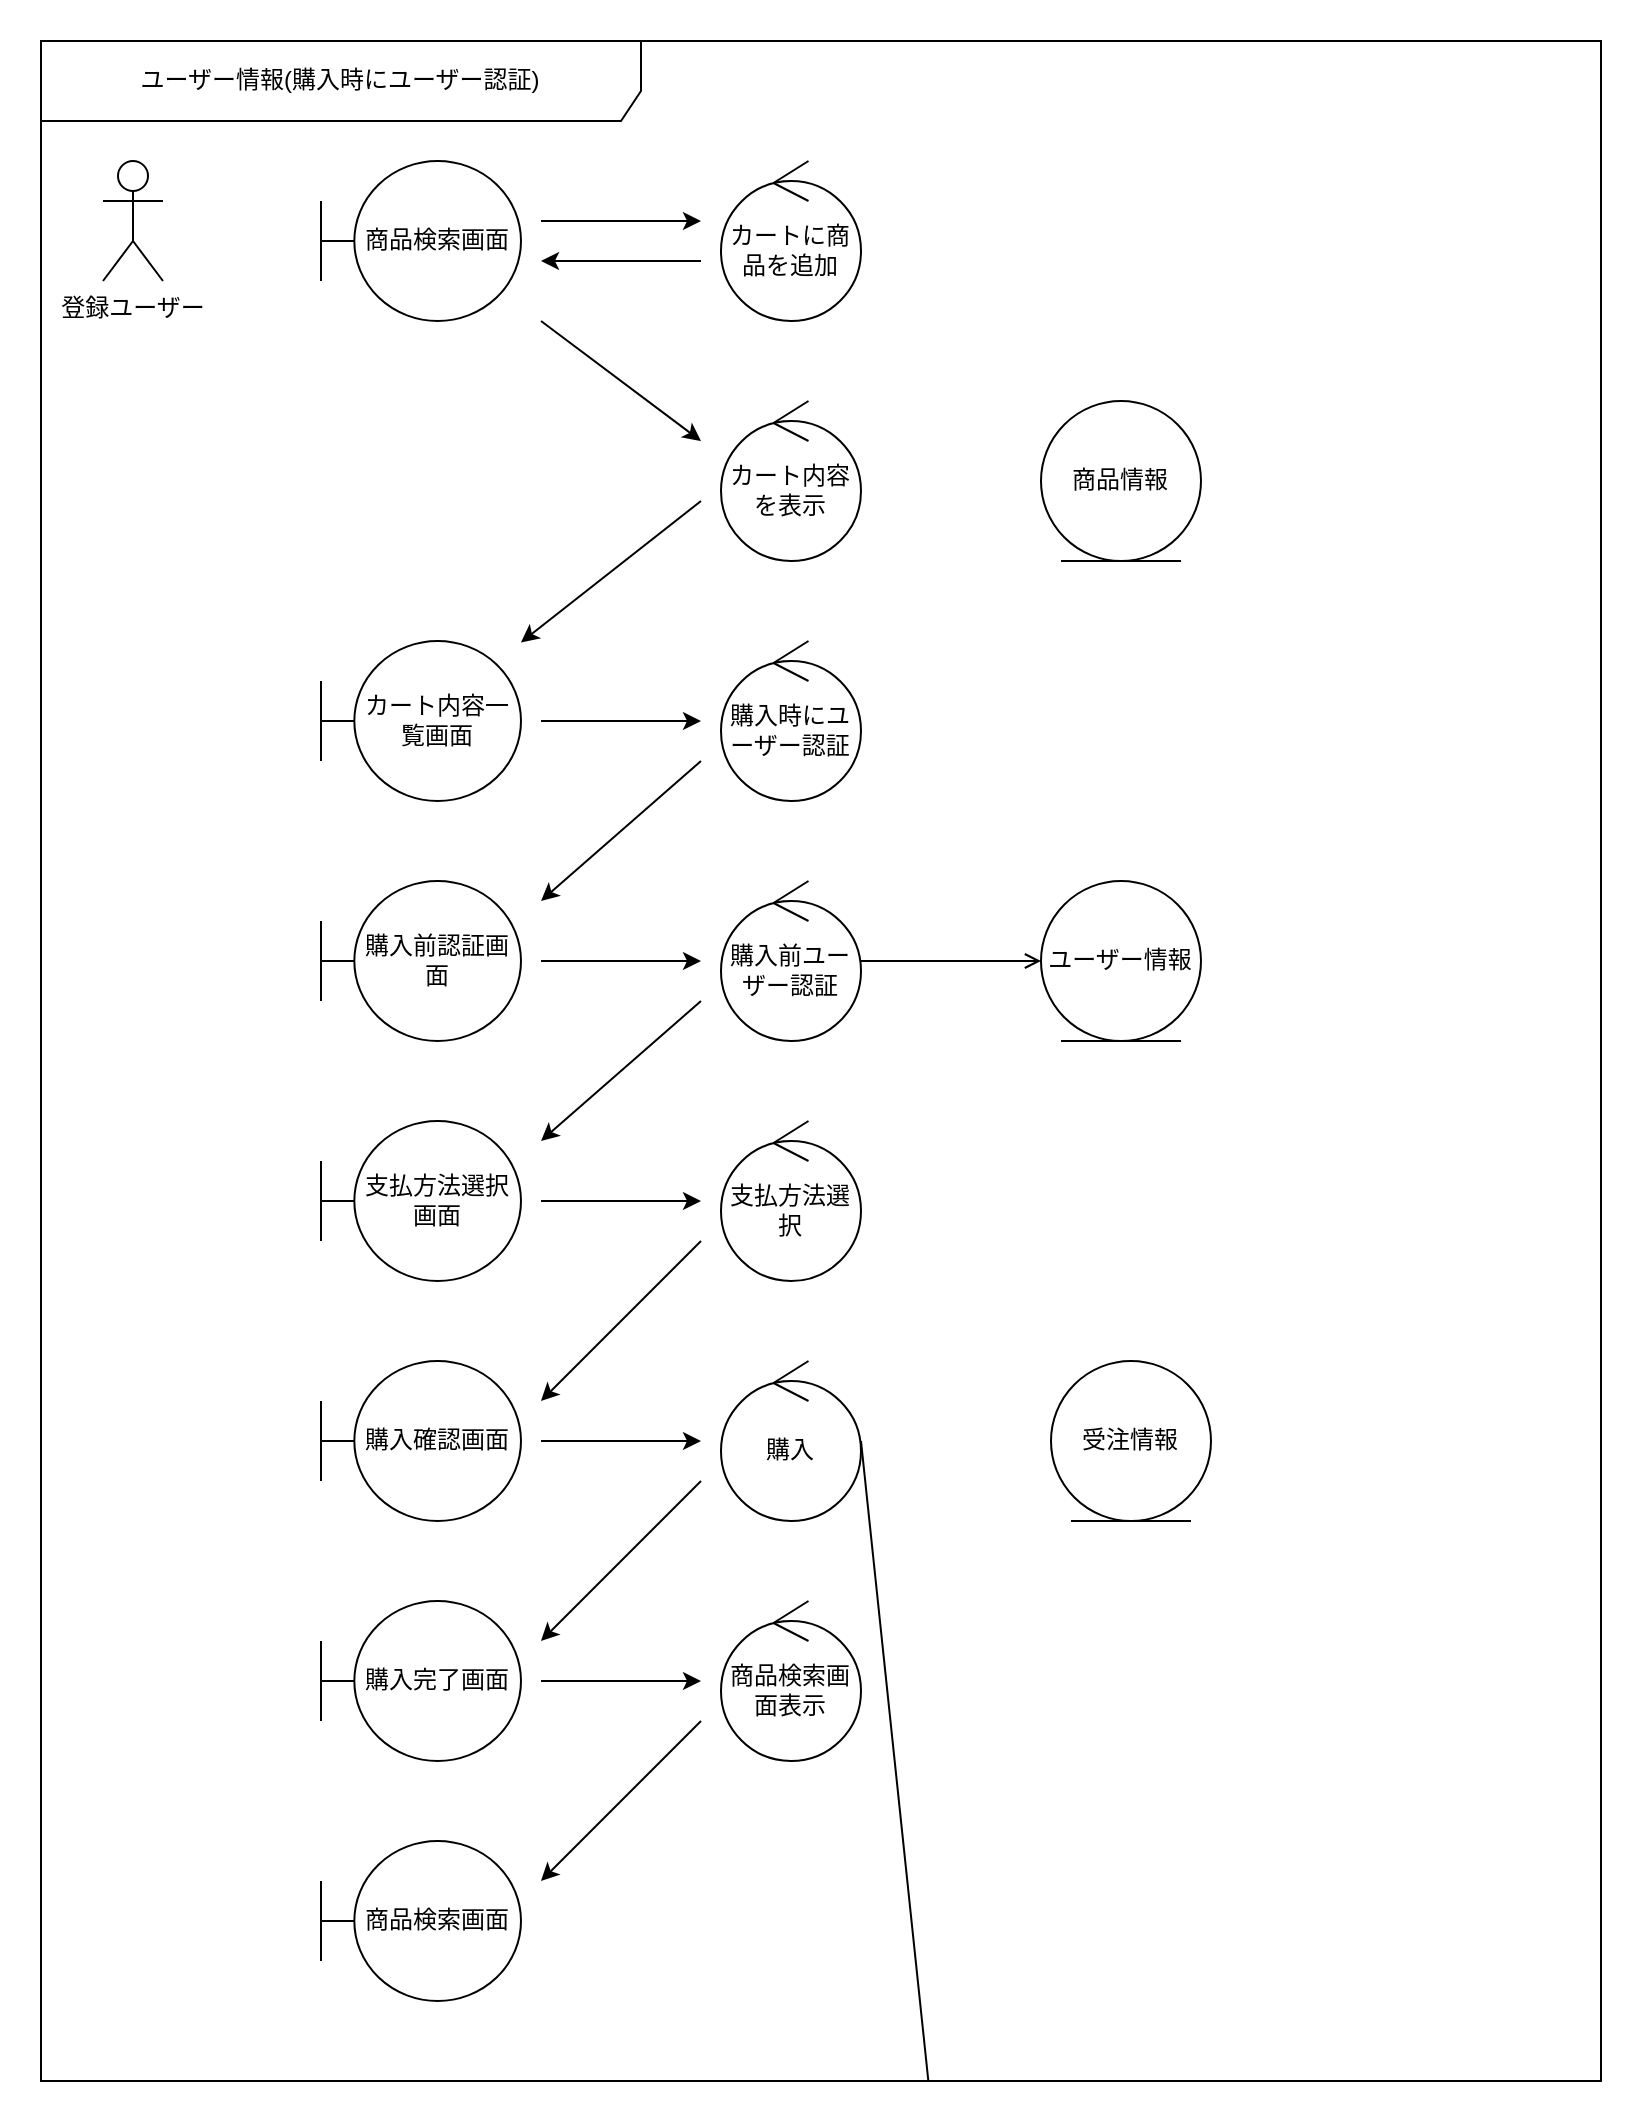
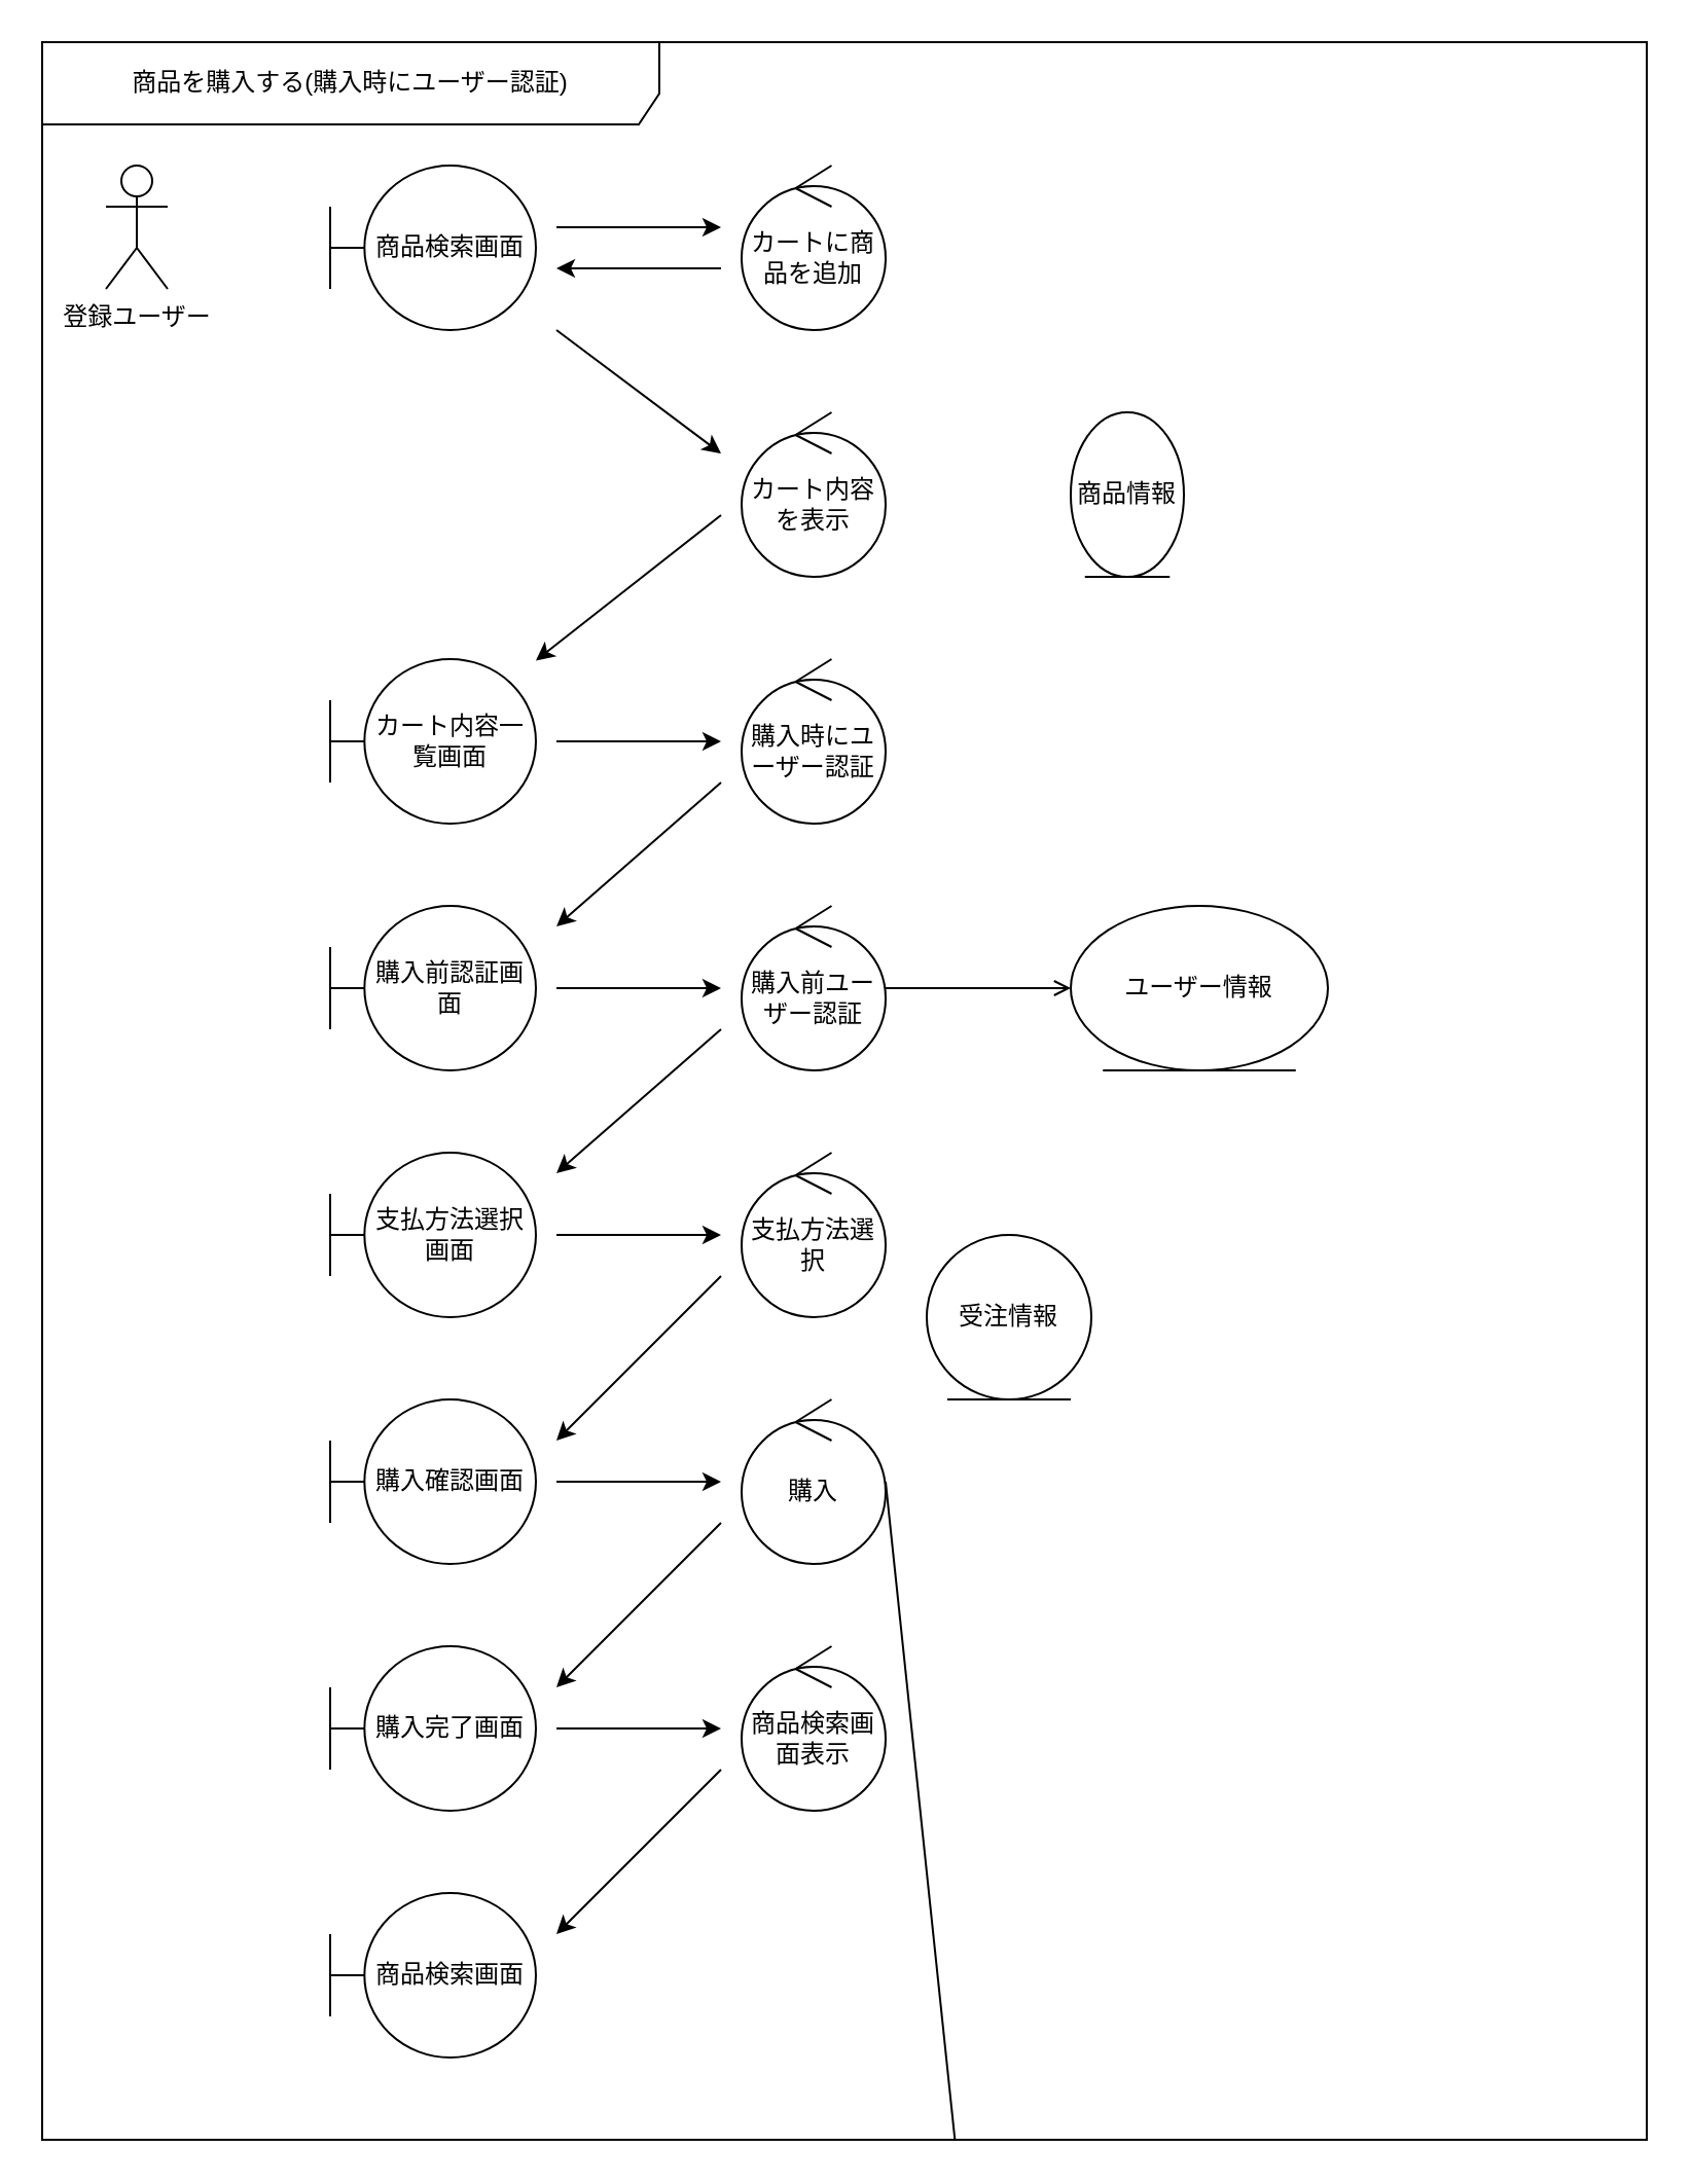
- <mxCell id="2" value="ユーザー情報(購入時にユーザー認証)" style="shape=umlFrame;whiteSpace=wrap;html=1;width=300;height=40;" vertex="1" parent="1"><mxGeometry x="20" y="20" width="780" height="1020" as="geometry" /></mxCell>
+ <mxCell id="2" value="商品を購入する(購入時にユーザー認証)" style="shape=umlFrame;whiteSpace=wrap;html=1;width=300;height=40;" vertex="1" parent="1"><mxGeometry x="20" y="20" width="780" height="1020" as="geometry" /></mxCell>
- <mxCell id="12" value="商品情報" style="ellipse;shape=umlEntity;whiteSpace=wrap;html=1;" vertex="1" parent="1"><mxGeometry x="520" y="200" width="80" height="80" as="geometry" /></mxCell>
+ <mxCell id="12" value="商品情報" style="ellipse;shape=umlEntity;whiteSpace=wrap;html=1;" vertex="1" parent="1"><mxGeometry x="520" y="200" width="55" height="80" as="geometry" /></mxCell>
- <mxCell id="11" value="ユーザー情報" style="ellipse;shape=umlEntity;whiteSpace=wrap;html=1;" vertex="1" parent="1"><mxGeometry x="520" y="440" width="80" height="80" as="geometry" /></mxCell>
+ <mxCell id="11" value="ユーザー情報" style="ellipse;shape=umlEntity;whiteSpace=wrap;html=1;" vertex="1" parent="1"><mxGeometry x="520" y="440" width="125" height="80" as="geometry" /></mxCell>
- <mxCell id="28" value="受注情報" style="ellipse;shape=umlEntity;whiteSpace=wrap;html=1;" vertex="1" parent="1"><mxGeometry x="525" y="680" width="80" height="80" as="geometry" /></mxCell>
+ <mxCell id="28" value="受注情報" style="ellipse;shape=umlEntity;whiteSpace=wrap;html=1;" vertex="1" parent="1"><mxGeometry x="450" y="600" width="80" height="80" as="geometry" /></mxCell>
